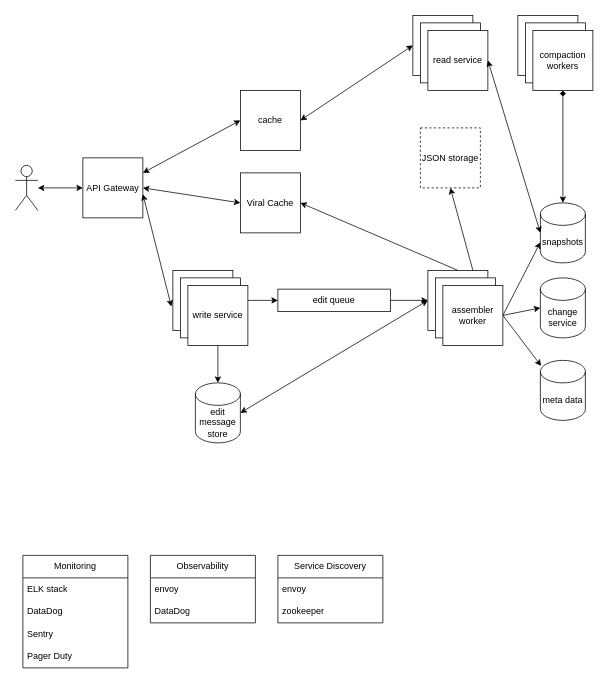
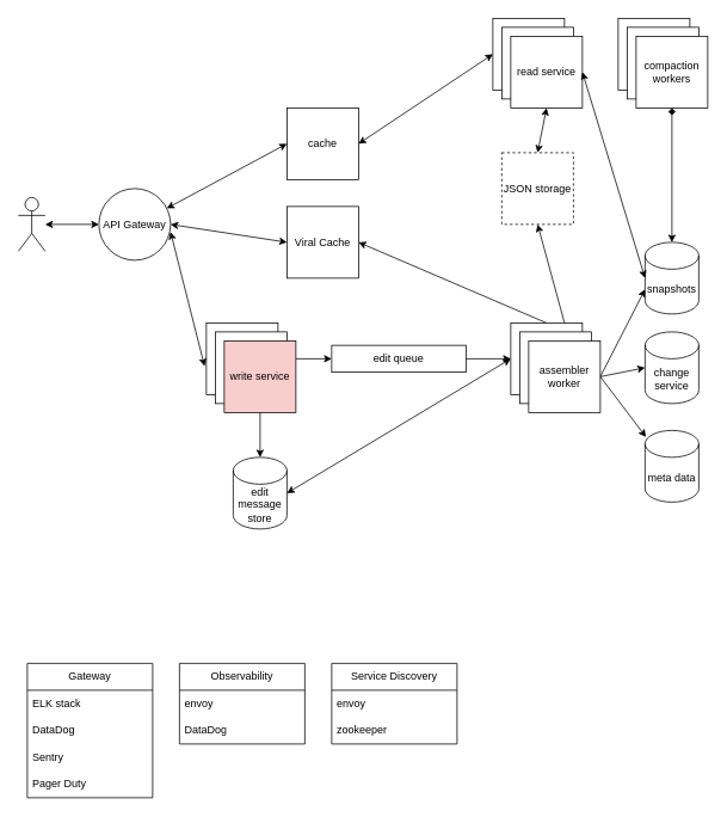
+ <mxCell id="51" value="" style="endArrow=classic;startArrow=classic;html=1;entryX=0.5;entryY=1;entryDx=0;entryDy=0;exitX=0.5;exitY=0;exitDx=0;exitDy=0;" parent="1" source="49" target="31" edge="1"><mxGeometry width="50" height="50" relative="1" as="geometry"><mxPoint x="480" y="300" as="sourcePoint" /><mxPoint x="530" y="250" as="targetPoint" /></mxGeometry></mxCell>
- <mxCell id="3" value="API Gateway" style="whiteSpace=wrap;html=1;aspect=fixed;" parent="1" vertex="1"><mxGeometry x="110" y="210" width="80" height="80" as="geometry" /></mxCell>
+ <mxCell id="3" value="API Gateway" style="ellipse;whiteSpace=wrap;html=1;aspect=fixed;" parent="1" vertex="1"><mxGeometry x="110" y="210" width="80" height="80" as="geometry" /></mxCell>
- <mxCell id="18" value="write service" style="whiteSpace=wrap;html=1;aspect=fixed;" parent="1" vertex="1"><mxGeometry x="250" y="380" width="80" height="80" as="geometry" /></mxCell>
+ <mxCell id="18" value="write service" style="whiteSpace=wrap;html=1;aspect=fixed;fillColor=#f8cecc;" parent="1" vertex="1"><mxGeometry x="250" y="380" width="80" height="80" as="geometry" /></mxCell>
- <mxCell id="36" value="Monitoring" style="swimlane;fontStyle=0;childLayout=stackLayout;horizontal=1;startSize=30;horizontalStack=0;resizeParent=1;resizeParentMax=0;resizeLast=0;collapsible=1;marginBottom=0;whiteSpace=wrap;html=1;direction=east;" parent="1" vertex="1"><mxGeometry x="30" y="740" width="140" height="150" as="geometry"><mxRectangle x="30" y="760" width="100" height="30" as="alternateBounds" /></mxGeometry></mxCell>
+ <mxCell id="36" value="Gateway" style="swimlane;fontStyle=0;childLayout=stackLayout;horizontal=1;startSize=30;horizontalStack=0;resizeParent=1;resizeParentMax=0;resizeLast=0;collapsible=1;marginBottom=0;whiteSpace=wrap;html=1;direction=east;" parent="1" vertex="1"><mxGeometry x="30" y="740" width="140" height="150" as="geometry"><mxRectangle x="30" y="760" width="100" height="30" as="alternateBounds" /></mxGeometry></mxCell>
